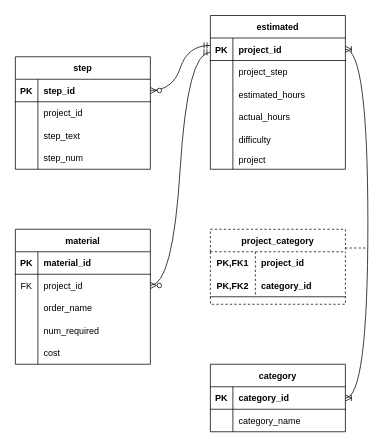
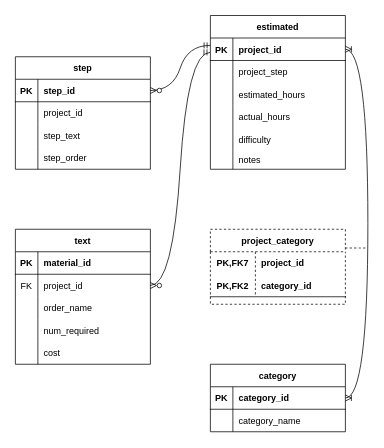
- <mxCell id="49" value="step_num" style="shape=partialRectangle;connectable=0;fillColor=none;top=0;left=0;bottom=0;right=0;align=left;spacingLeft=6;overflow=hidden;" vertex="1" parent="47"><mxGeometry x="30" width="150" height="30" as="geometry"><mxRectangle width="150" height="30" as="alternateBounds" /></mxGeometry></mxCell>
+ <mxCell id="49" value="step_order" style="shape=partialRectangle;connectable=0;fillColor=none;top=0;left=0;bottom=0;right=0;align=left;spacingLeft=6;overflow=hidden;" vertex="1" parent="47"><mxGeometry x="30" width="150" height="30" as="geometry"><mxRectangle width="150" height="30" as="alternateBounds" /></mxGeometry></mxCell>
- <mxCell id="20" value="project" style="shape=partialRectangle;connectable=0;fillColor=none;top=0;left=0;bottom=0;right=0;align=left;spacingLeft=6;overflow=hidden;" vertex="1" parent="18"><mxGeometry x="30" width="150" height="25" as="geometry"><mxRectangle width="150" height="25" as="alternateBounds" /></mxGeometry></mxCell>
+ <mxCell id="20" value="notes" style="shape=partialRectangle;connectable=0;fillColor=none;top=0;left=0;bottom=0;right=0;align=left;spacingLeft=6;overflow=hidden;" vertex="1" parent="18"><mxGeometry x="30" width="150" height="25" as="geometry"><mxRectangle width="150" height="25" as="alternateBounds" /></mxGeometry></mxCell>
- <mxCell id="21" value="material" style="shape=table;startSize=30;container=1;collapsible=1;childLayout=tableLayout;fixedRows=1;rowLines=0;fontStyle=1;align=center;resizeLast=1;" vertex="1" parent="1"><mxGeometry x="20" y="305" width="180" height="180" as="geometry" /></mxCell>
+ <mxCell id="21" value="text" style="shape=table;startSize=30;container=1;collapsible=1;childLayout=tableLayout;fixedRows=1;rowLines=0;fontStyle=1;align=center;resizeLast=1;" vertex="1" parent="1"><mxGeometry x="20" y="305" width="180" height="180" as="geometry" /></mxCell>
- <mxCell id="59" value="PK,FK1" style="shape=partialRectangle;connectable=0;fillColor=none;top=0;left=0;bottom=0;right=0;fontStyle=1;overflow=hidden;" vertex="1" parent="58"><mxGeometry width="60" height="30" as="geometry"><mxRectangle width="60" height="30" as="alternateBounds" /></mxGeometry></mxCell>
+ <mxCell id="59" value="PK,FK7" style="shape=partialRectangle;connectable=0;fillColor=none;top=0;left=0;bottom=0;right=0;fontStyle=1;overflow=hidden;" vertex="1" parent="58"><mxGeometry width="60" height="30" as="geometry"><mxRectangle width="60" height="30" as="alternateBounds" /></mxGeometry></mxCell>
